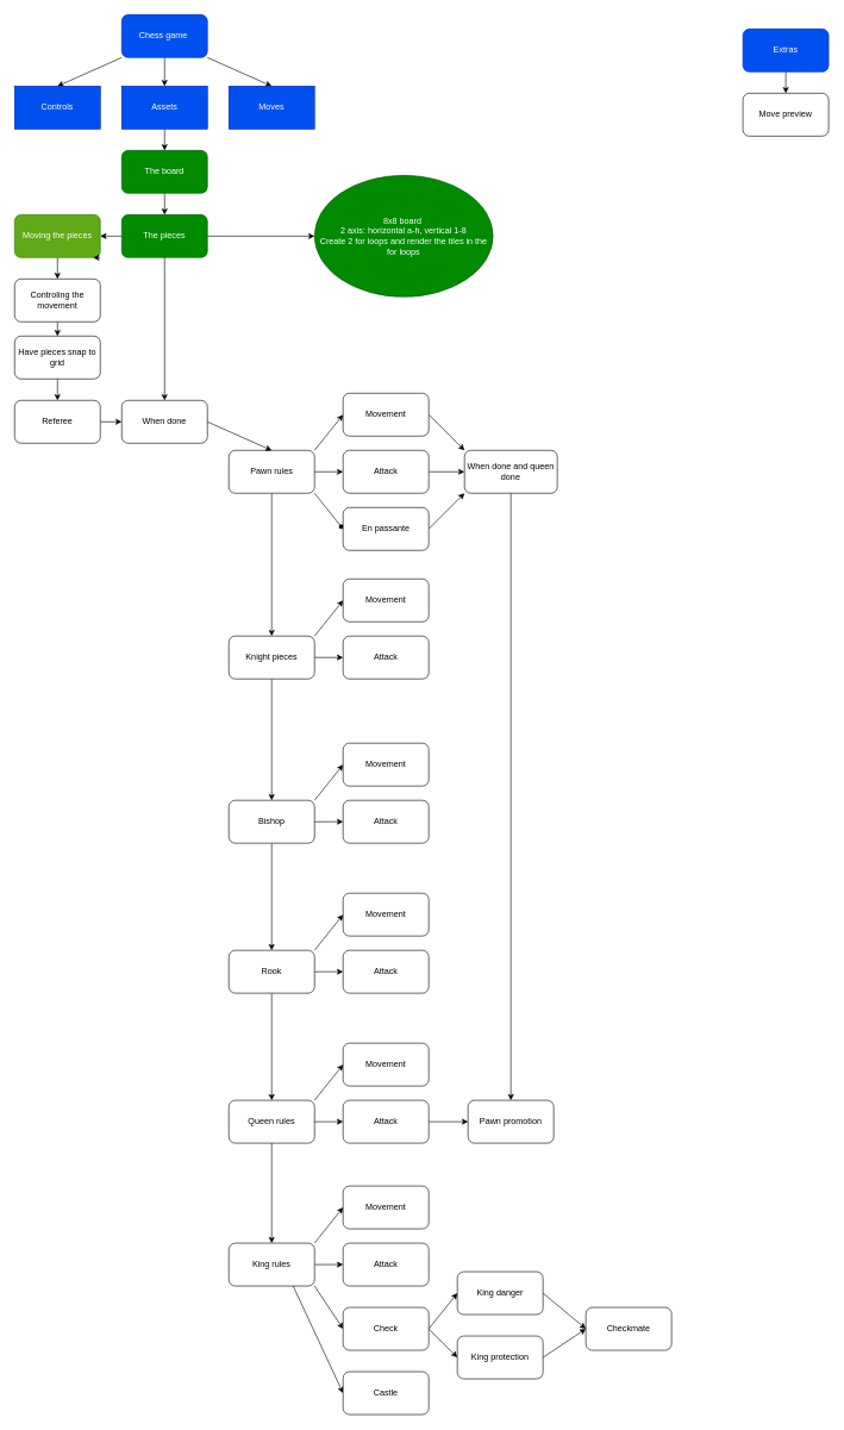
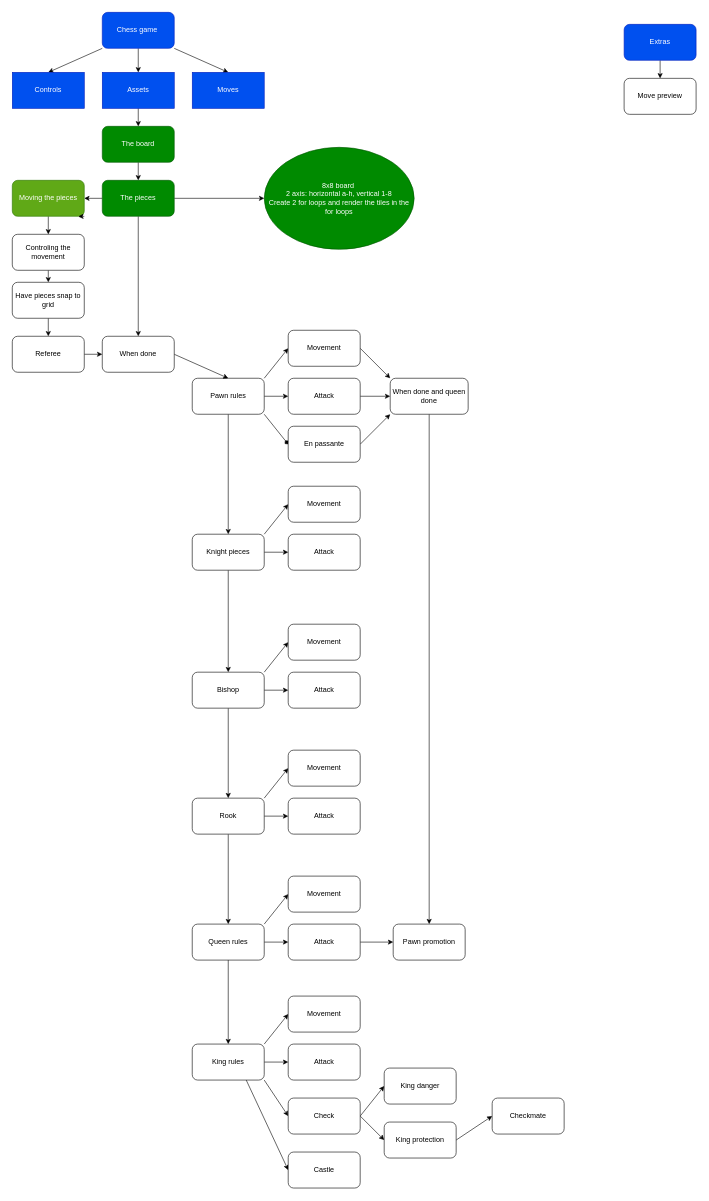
- <mxCell id="79" style="edgeStyle=none;html=1;exitX=1;exitY=0.5;exitDx=0;exitDy=0;entryX=0;entryY=0.5;entryDx=0;entryDy=0;" parent="1" source="80" target="81" edge="1"><mxGeometry relative="1" as="geometry" /></mxCell>
